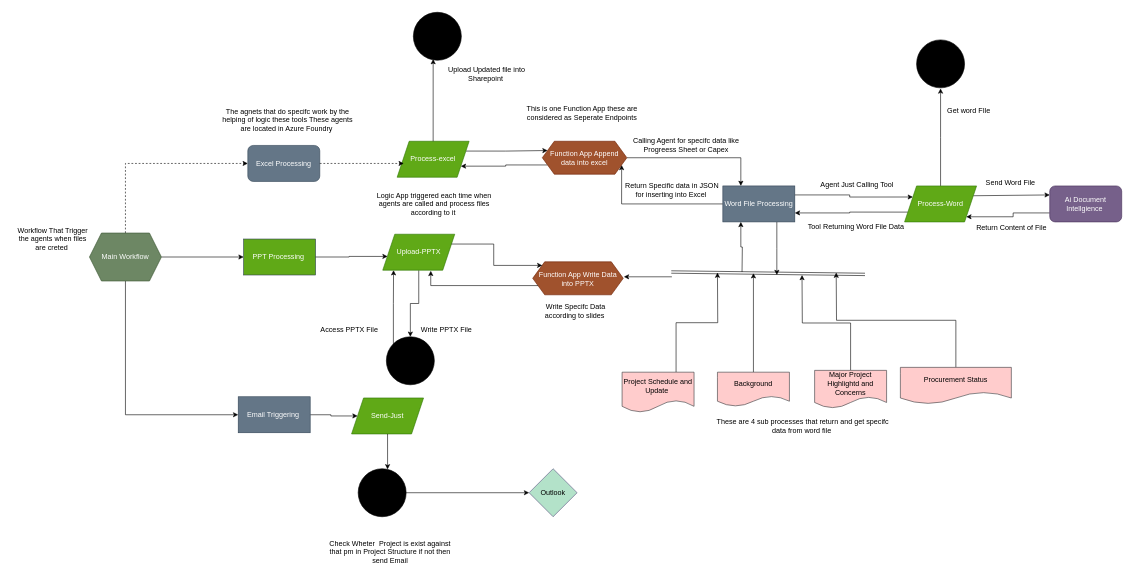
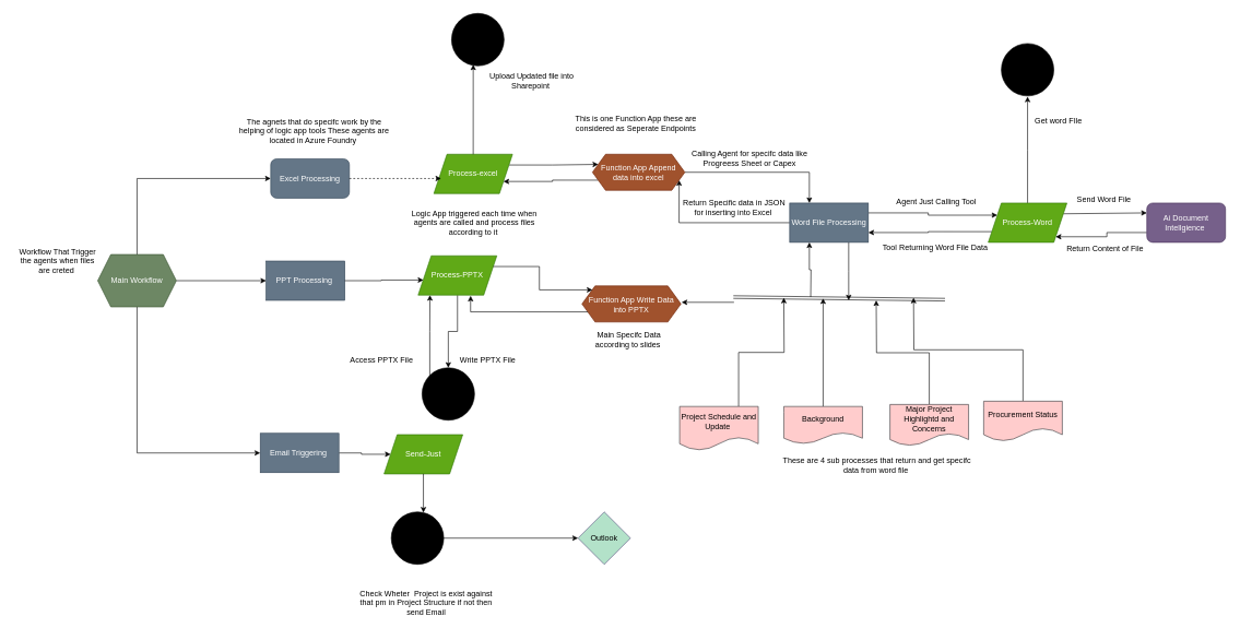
- <mxCell id="15" value="The agnets that do specifc work by the helping of logic these tools These agents are located in Azure Foundry&amp;nbsp;" style="text;html=1;align=center;verticalAlign=middle;whiteSpace=wrap;rounded=0;" parent="1" vertex="1"><mxGeometry x="361" y="167" width="235" height="65" as="geometry" /></mxCell>
+ <mxCell id="15" value="The agnets that do specifc work by the helping of logic app tools These agents are located in Azure Foundry&amp;nbsp;" style="text;html=1;align=center;verticalAlign=middle;whiteSpace=wrap;rounded=0;" parent="1" vertex="1"><mxGeometry x="361" y="167" width="235" height="65" as="geometry" /></mxCell>
- <mxCell id="3" style="edgeStyle=orthogonalEdgeStyle;rounded=0;orthogonalLoop=1;jettySize=auto;html=1;exitX=0.5;exitY=0;exitDx=0;exitDy=0;entryX=0;entryY=0.5;entryDx=0;entryDy=0;dashed=1;" parent="1" source="6" target="2" edge="1"><mxGeometry relative="1" as="geometry" /></mxCell>
+ <mxCell id="3" style="edgeStyle=orthogonalEdgeStyle;rounded=0;orthogonalLoop=1;jettySize=auto;html=1;exitX=0.5;exitY=0;exitDx=0;exitDy=0;entryX=0;entryY=0.5;entryDx=0;entryDy=0;" parent="1" source="6" target="2" edge="1"><mxGeometry relative="1" as="geometry" /></mxCell>
- <mxCell id="19" value="Upload-PPTX" style="shape=parallelogram;perimeter=parallelogramPerimeter;whiteSpace=wrap;html=1;fixedSize=1;fillColor=#60a917;strokeColor=#2D7600;fontColor=#ffffff;" parent="1" vertex="1"><mxGeometry x="637" y="390" width="120" height="60" as="geometry" /></mxCell>
+ <mxCell id="19" value="Process-PPTX" style="shape=parallelogram;perimeter=parallelogramPerimeter;whiteSpace=wrap;html=1;fixedSize=1;fillColor=#60a917;strokeColor=#2D7600;fontColor=#ffffff;" parent="1" vertex="1"><mxGeometry x="637" y="390" width="120" height="60" as="geometry" /></mxCell>
- <mxCell id="13" value="PPT Processing&amp;nbsp;" style="rounded=0;whiteSpace=wrap;html=1;fillColor=#60a917;fontColor=#ffffff;strokeColor=#314354;" parent="1" vertex="1"><mxGeometry x="405" y="398" width="120" height="60" as="geometry" /></mxCell>
+ <mxCell id="13" value="PPT Processing&amp;nbsp;" style="rounded=0;whiteSpace=wrap;html=1;fillColor=#647687;fontColor=#ffffff;strokeColor=#314354;" parent="1" vertex="1"><mxGeometry x="405" y="398" width="120" height="60" as="geometry" /></mxCell>
- <mxCell id="68" value="Write Specifc Data according to slides&amp;nbsp;" style="text;html=1;align=center;verticalAlign=middle;whiteSpace=wrap;rounded=0;" parent="1" vertex="1"><mxGeometry x="903" y="504" width="112" height="30" as="geometry" /></mxCell>
+ <mxCell id="68" value="Main Specifc Data according to slides&amp;nbsp;" style="text;html=1;align=center;verticalAlign=middle;whiteSpace=wrap;rounded=0;" parent="1" vertex="1"><mxGeometry x="903" y="504" width="112" height="30" as="geometry" /></mxCell>
- <mxCell id="53" value="Procurement Status" style="shape=document;whiteSpace=wrap;html=1;boundedLbl=1;fillColor=light-dark(#ffcccc, #484242);strokeColor=#36393d;size=0.325;" parent="1" vertex="1"><mxGeometry x="1500" y="612" width="185" height="61" as="geometry" /></mxCell>
+ <mxCell id="53" value="Procurement Status" style="shape=document;whiteSpace=wrap;html=1;boundedLbl=1;fillColor=light-dark(#ffcccc, #484242);strokeColor=#36393d;size=0.325;" parent="1" vertex="1"><mxGeometry x="1500" y="612" width="120" height="61" as="geometry" /></mxCell>
